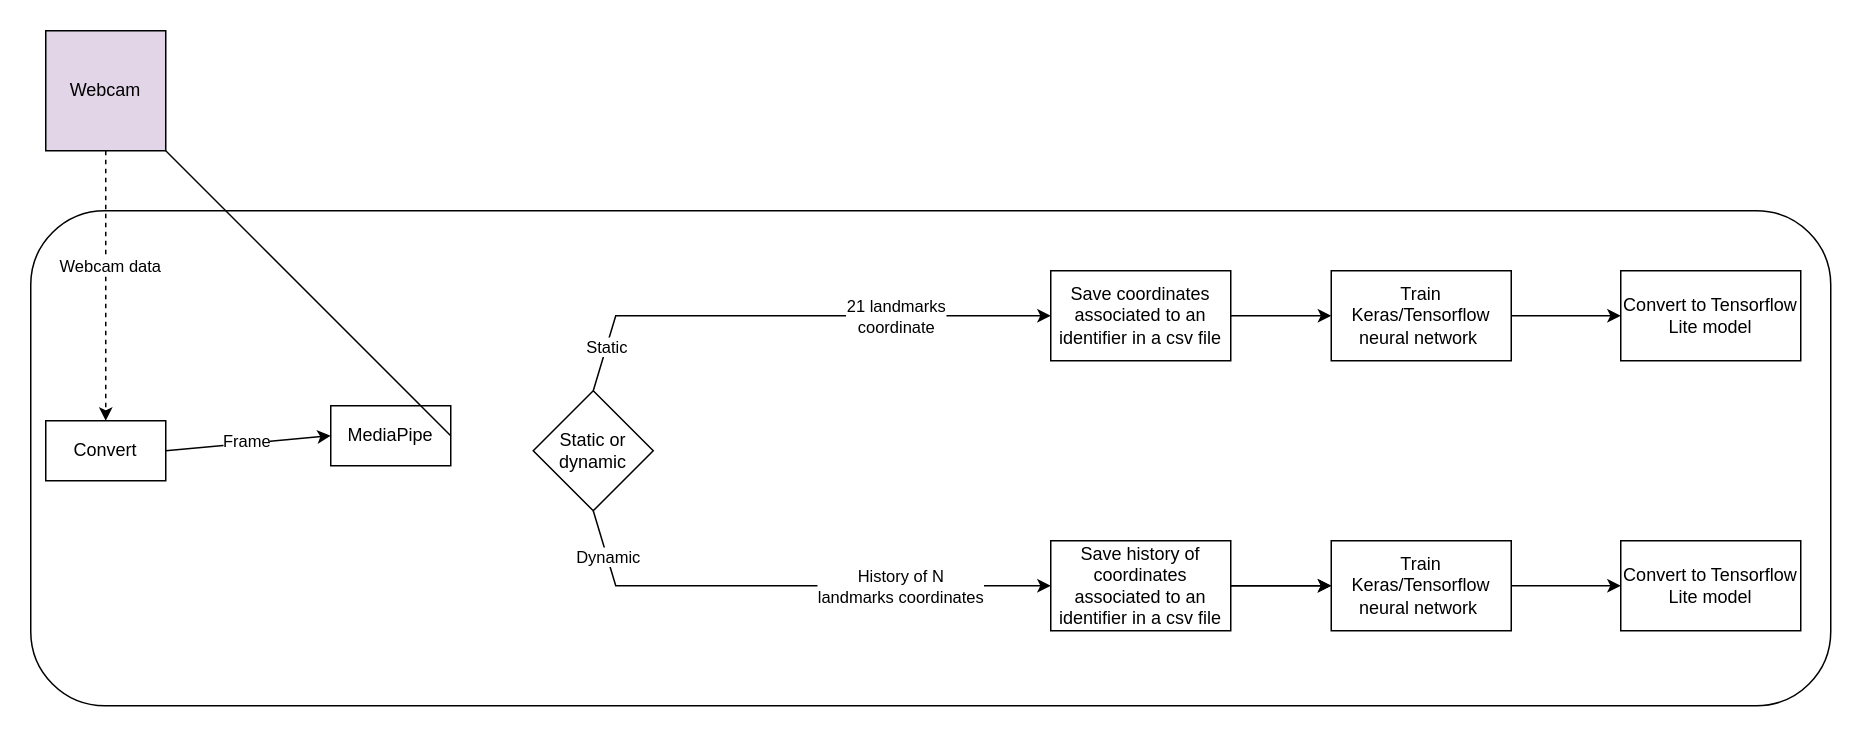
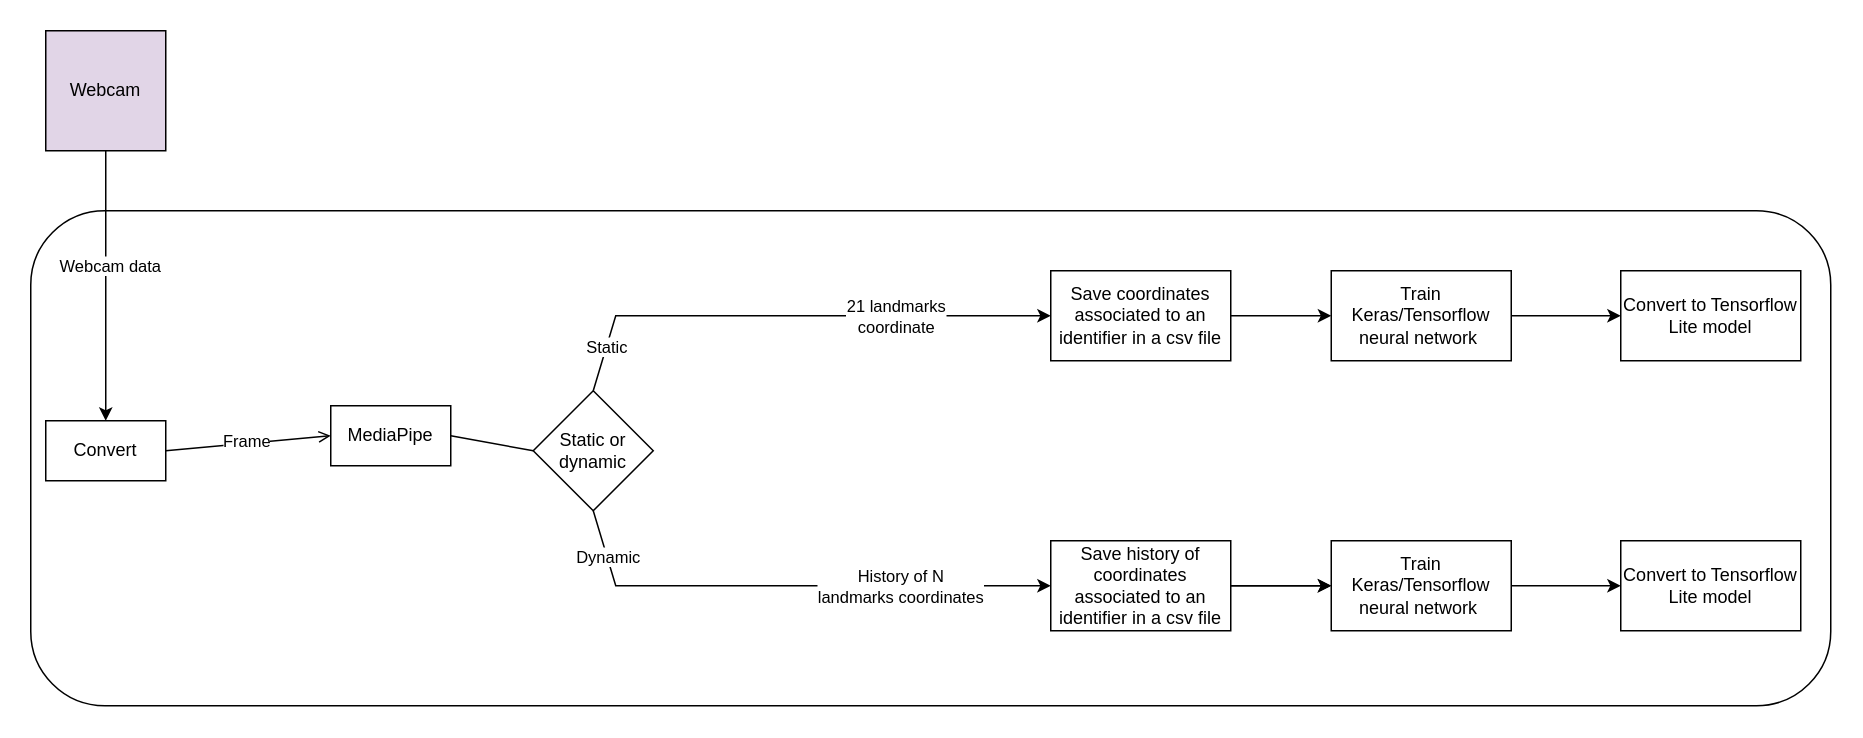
- <mxCell id="26" value="" style="endArrow=none;html=1;rounded=0;exitX=1;exitY=0.5;exitDx=0;exitDy=0;" edge="1" parent="1" source="6" target="2"><mxGeometry width="50" height="50" relative="1" as="geometry"><mxPoint x="480" y="370" as="sourcePoint" /><mxPoint x="530" y="320" as="targetPoint" /></mxGeometry></mxCell>
+ <mxCell id="26" value="" style="endArrow=none;html=1;rounded=0;exitX=1;exitY=0.5;exitDx=0;exitDy=0;entryX=0;entryY=0.5;entryDx=0;entryDy=0;" edge="1" parent="1" source="6" target="25"><mxGeometry width="50" height="50" relative="1" as="geometry"><mxPoint x="480" y="370" as="sourcePoint" /><mxPoint x="530" y="320" as="targetPoint" /></mxGeometry></mxCell>
- <mxCell id="4" value="" style="endArrow=classic;html=1;rounded=0;exitX=0.5;exitY=1;exitDx=0;exitDy=0;entryX=0.5;entryY=0;entryDx=0;entryDy=0;dashed=1;" edge="1" parent="1" source="2" target="3"><mxGeometry width="50" height="50" relative="1" as="geometry"><mxPoint x="340" y="390" as="sourcePoint" /><mxPoint x="390" y="340" as="targetPoint" /></mxGeometry></mxCell>
+ <mxCell id="4" value="" style="endArrow=classic;html=1;rounded=0;exitX=0.5;exitY=1;exitDx=0;exitDy=0;entryX=0.5;entryY=0;entryDx=0;entryDy=0;" edge="1" parent="1" source="2" target="3"><mxGeometry width="50" height="50" relative="1" as="geometry"><mxPoint x="340" y="390" as="sourcePoint" /><mxPoint x="390" y="340" as="targetPoint" /></mxGeometry></mxCell>
- <mxCell id="7" value="" style="endArrow=classic;html=1;rounded=0;exitX=1;exitY=0.5;exitDx=0;exitDy=0;entryX=0;entryY=0.5;entryDx=0;entryDy=0;" edge="1" parent="1" source="3" target="6"><mxGeometry width="50" height="50" relative="1" as="geometry"><mxPoint x="340" y="390" as="sourcePoint" /><mxPoint x="390" y="340" as="targetPoint" /></mxGeometry></mxCell>
+ <mxCell id="7" value="" style="endArrow=open;html=1;rounded=0;exitX=1;exitY=0.5;exitDx=0;exitDy=0;entryX=0;entryY=0.5;entryDx=0;entryDy=0;" edge="1" parent="1" source="3" target="6"><mxGeometry width="50" height="50" relative="1" as="geometry"><mxPoint x="340" y="390" as="sourcePoint" /><mxPoint x="390" y="340" as="targetPoint" /></mxGeometry></mxCell>
